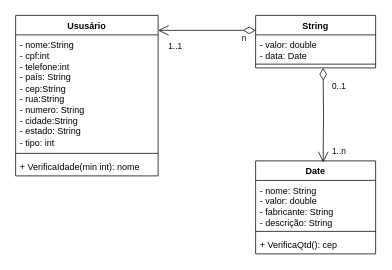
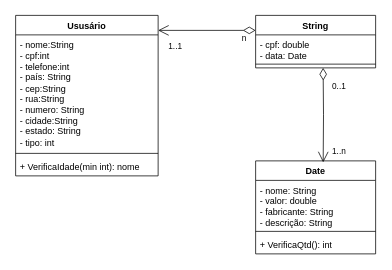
- <mxCell id="7" value="- valor: double&lt;div&gt;- data: Date&lt;/div&gt;" style="text;strokeColor=none;fillColor=none;align=left;verticalAlign=top;spacingLeft=4;spacingRight=4;overflow=hidden;rotatable=0;points=[[0,0.5],[1,0.5]];portConstraint=eastwest;whiteSpace=wrap;html=1;" parent="6" vertex="1"><mxGeometry y="26" width="160" height="34" as="geometry" /></mxCell>
+ <mxCell id="7" value="- cpf: double&lt;div&gt;- data: Date&lt;/div&gt;" style="text;strokeColor=none;fillColor=none;align=left;verticalAlign=top;spacingLeft=4;spacingRight=4;overflow=hidden;rotatable=0;points=[[0,0.5],[1,0.5]];portConstraint=eastwest;whiteSpace=wrap;html=1;" parent="6" vertex="1"><mxGeometry y="26" width="160" height="34" as="geometry" /></mxCell>
- <mxCell id="12" value="+ VerificaQtd(): cep" style="text;strokeColor=none;fillColor=none;align=left;verticalAlign=top;spacingLeft=4;spacingRight=4;overflow=hidden;rotatable=0;points=[[0,0.5],[1,0.5]];portConstraint=eastwest;whiteSpace=wrap;html=1;" parent="9" vertex="1"><mxGeometry y="98" width="160" height="26" as="geometry" /></mxCell>
+ <mxCell id="12" value="+ VerificaQtd(): int" style="text;strokeColor=none;fillColor=none;align=left;verticalAlign=top;spacingLeft=4;spacingRight=4;overflow=hidden;rotatable=0;points=[[0,0.5],[1,0.5]];portConstraint=eastwest;whiteSpace=wrap;html=1;" parent="9" vertex="1"><mxGeometry y="98" width="160" height="26" as="geometry" /></mxCell>
